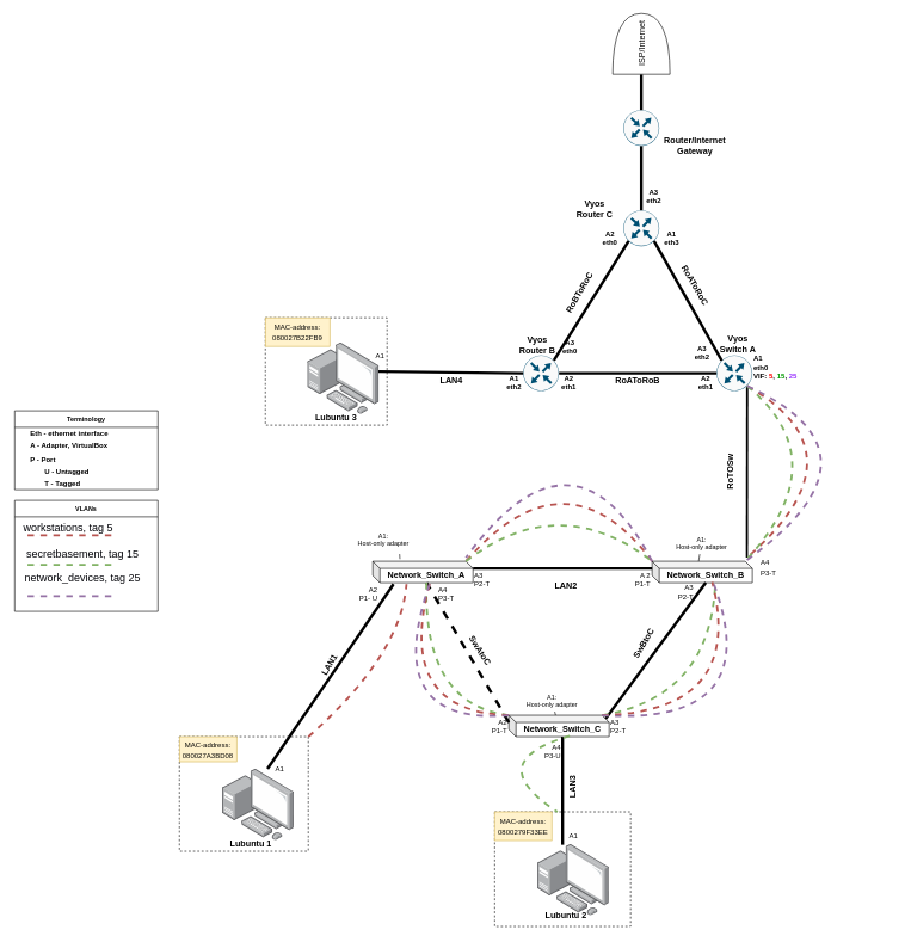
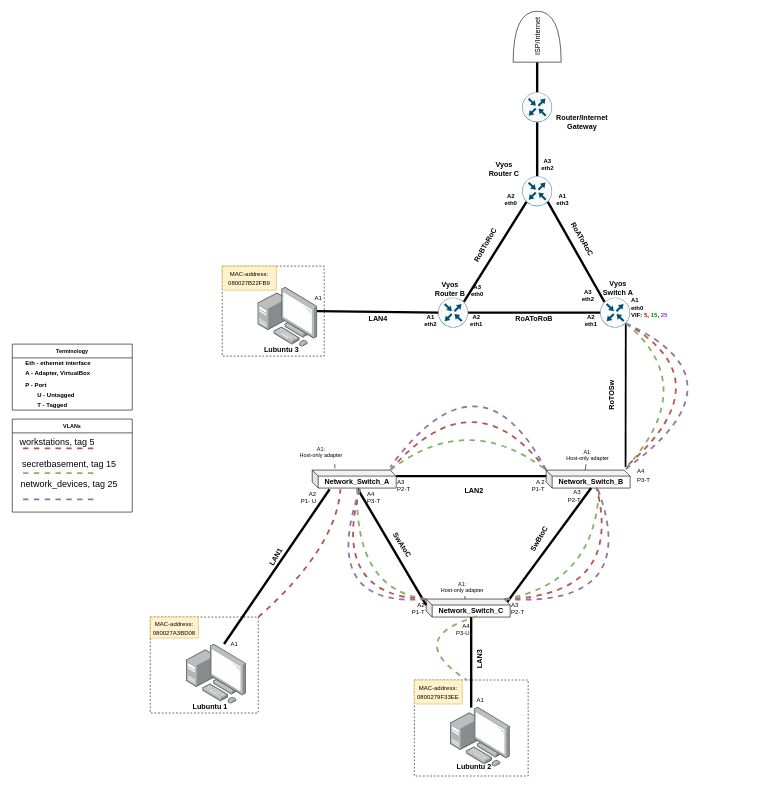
- <mxCell id="88" value="Vyos Router C" style="text;strokeColor=none;align=center;fillColor=none;html=1;verticalAlign=middle;whiteSpace=wrap;rounded=0;fontStyle=1" parent="1" vertex="1"><mxGeometry x="800" y="275.5" width="60" height="30" as="geometry" /></mxCell>
+ <mxCell id="88" value="Vyos Router C" style="text;strokeColor=none;align=center;fillColor=none;html=1;verticalAlign=middle;whiteSpace=wrap;rounded=0;fontStyle=1" parent="1" vertex="1"><mxGeometry x="810" y="265.5" width="60" height="30" as="geometry" /></mxCell>
- <mxCell id="56" value="" style="endArrow=none;html=1;rounded=0;strokeWidth=4;exitX=0;exitY=0;exitDx=0;exitDy=10;exitPerimeter=0;entryX=0;entryY=0;entryDx=75;entryDy=30;entryPerimeter=0;dashed=1;" parent="1" source="55" target="8" edge="1"><mxGeometry width="50" height="50" relative="1" as="geometry"><mxPoint x="690" y="1048" as="sourcePoint" /><mxPoint x="565" y="943" as="targetPoint" /></mxGeometry></mxCell>
+ <mxCell id="56" value="" style="endArrow=none;html=1;rounded=0;strokeWidth=4;exitX=0;exitY=0;exitDx=0;exitDy=10;exitPerimeter=0;entryX=0;entryY=0;entryDx=75;entryDy=30;entryPerimeter=0;" parent="1" source="55" target="8" edge="1"><mxGeometry width="50" height="50" relative="1" as="geometry"><mxPoint x="690" y="1048" as="sourcePoint" /><mxPoint x="565" y="943" as="targetPoint" /></mxGeometry></mxCell>
